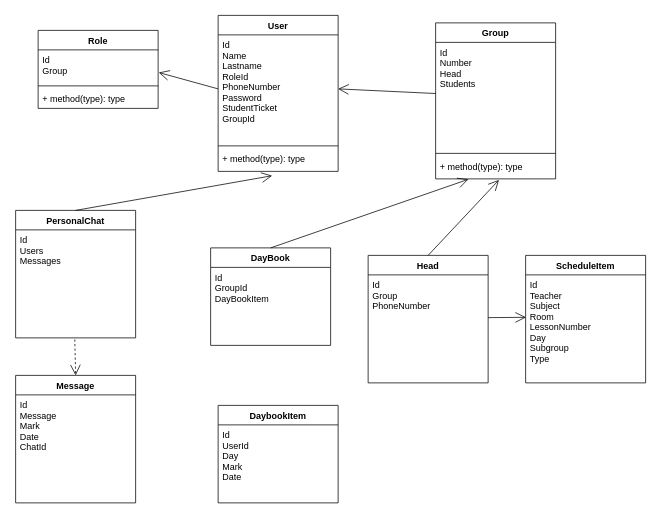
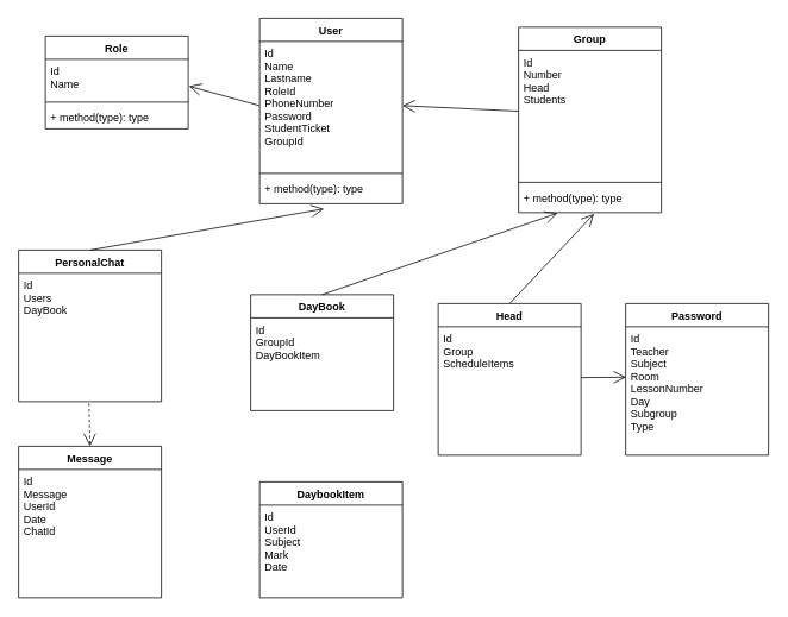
- <mxCell id="7" value="Id&#10;Group&#10;" style="text;strokeColor=none;fillColor=none;align=left;verticalAlign=top;spacingLeft=4;spacingRight=4;overflow=hidden;rotatable=0;points=[[0,0.5],[1,0.5]];portConstraint=eastwest;" vertex="1" parent="6"><mxGeometry y="26" width="160" height="44" as="geometry" /></mxCell>
+ <mxCell id="7" value="Id&#10;Name&#10;" style="text;strokeColor=none;fillColor=none;align=left;verticalAlign=top;spacingLeft=4;spacingRight=4;overflow=hidden;rotatable=0;points=[[0,0.5],[1,0.5]];portConstraint=eastwest;" vertex="1" parent="6"><mxGeometry y="26" width="160" height="44" as="geometry" /></mxCell>
- <mxCell id="23" value="Id&#10;Users&#10;Messages" style="text;strokeColor=none;fillColor=none;align=left;verticalAlign=top;spacingLeft=4;spacingRight=4;overflow=hidden;rotatable=0;points=[[0,0.5],[1,0.5]];portConstraint=eastwest;" vertex="1" parent="22"><mxGeometry y="26" width="160" height="144" as="geometry" /></mxCell>
+ <mxCell id="23" value="Id&#10;Users&#10;DayBook" style="text;strokeColor=none;fillColor=none;align=left;verticalAlign=top;spacingLeft=4;spacingRight=4;overflow=hidden;rotatable=0;points=[[0,0.5],[1,0.5]];portConstraint=eastwest;" vertex="1" parent="22"><mxGeometry y="26" width="160" height="144" as="geometry" /></mxCell>
- <mxCell id="19" value="ScheduleItem" style="swimlane;fontStyle=1;align=center;verticalAlign=top;childLayout=stackLayout;horizontal=1;startSize=26;horizontalStack=0;resizeParent=1;resizeParentMax=0;resizeLast=0;collapsible=1;marginBottom=0;" vertex="1" parent="1"><mxGeometry x="700" y="340" width="160" height="170" as="geometry" /></mxCell>
+ <mxCell id="19" value="Password" style="swimlane;fontStyle=1;align=center;verticalAlign=top;childLayout=stackLayout;horizontal=1;startSize=26;horizontalStack=0;resizeParent=1;resizeParentMax=0;resizeLast=0;collapsible=1;marginBottom=0;" vertex="1" parent="1"><mxGeometry x="700" y="340" width="160" height="170" as="geometry" /></mxCell>
- <mxCell id="12" value="Id&#10;Group&#10;PhoneNumber&#10;&#10;" style="text;strokeColor=none;fillColor=none;align=left;verticalAlign=top;spacingLeft=4;spacingRight=4;overflow=hidden;rotatable=0;points=[[0,0.5],[1,0.5]];portConstraint=eastwest;" vertex="1" parent="11"><mxGeometry y="26" width="160" height="144" as="geometry" /></mxCell>
+ <mxCell id="12" value="Id&#10;Group&#10;ScheduleItems&#10;&#10;" style="text;strokeColor=none;fillColor=none;align=left;verticalAlign=top;spacingLeft=4;spacingRight=4;overflow=hidden;rotatable=0;points=[[0,0.5],[1,0.5]];portConstraint=eastwest;" vertex="1" parent="11"><mxGeometry y="26" width="160" height="144" as="geometry" /></mxCell>
- <mxCell id="26" value="Id&#10;Message&#10;Mark&#10;Date&#10;ChatId" style="text;strokeColor=none;fillColor=none;align=left;verticalAlign=top;spacingLeft=4;spacingRight=4;overflow=hidden;rotatable=0;points=[[0,0.5],[1,0.5]];portConstraint=eastwest;" vertex="1" parent="25"><mxGeometry y="26" width="160" height="144" as="geometry" /></mxCell>
+ <mxCell id="26" value="Id&#10;Message&#10;UserId&#10;Date&#10;ChatId" style="text;strokeColor=none;fillColor=none;align=left;verticalAlign=top;spacingLeft=4;spacingRight=4;overflow=hidden;rotatable=0;points=[[0,0.5],[1,0.5]];portConstraint=eastwest;" vertex="1" parent="25"><mxGeometry y="26" width="160" height="144" as="geometry" /></mxCell>
- <mxCell id="31" value="Id&#10;UserId&#10;Day&#10;Mark&#10;Date" style="text;strokeColor=none;fillColor=none;align=left;verticalAlign=top;spacingLeft=4;spacingRight=4;overflow=hidden;rotatable=0;points=[[0,0.5],[1,0.5]];portConstraint=eastwest;" vertex="1" parent="30"><mxGeometry y="26" width="160" height="104" as="geometry" /></mxCell>
+ <mxCell id="31" value="Id&#10;UserId&#10;Subject&#10;Mark&#10;Date" style="text;strokeColor=none;fillColor=none;align=left;verticalAlign=top;spacingLeft=4;spacingRight=4;overflow=hidden;rotatable=0;points=[[0,0.5],[1,0.5]];portConstraint=eastwest;" vertex="1" parent="30"><mxGeometry y="26" width="160" height="104" as="geometry" /></mxCell>
